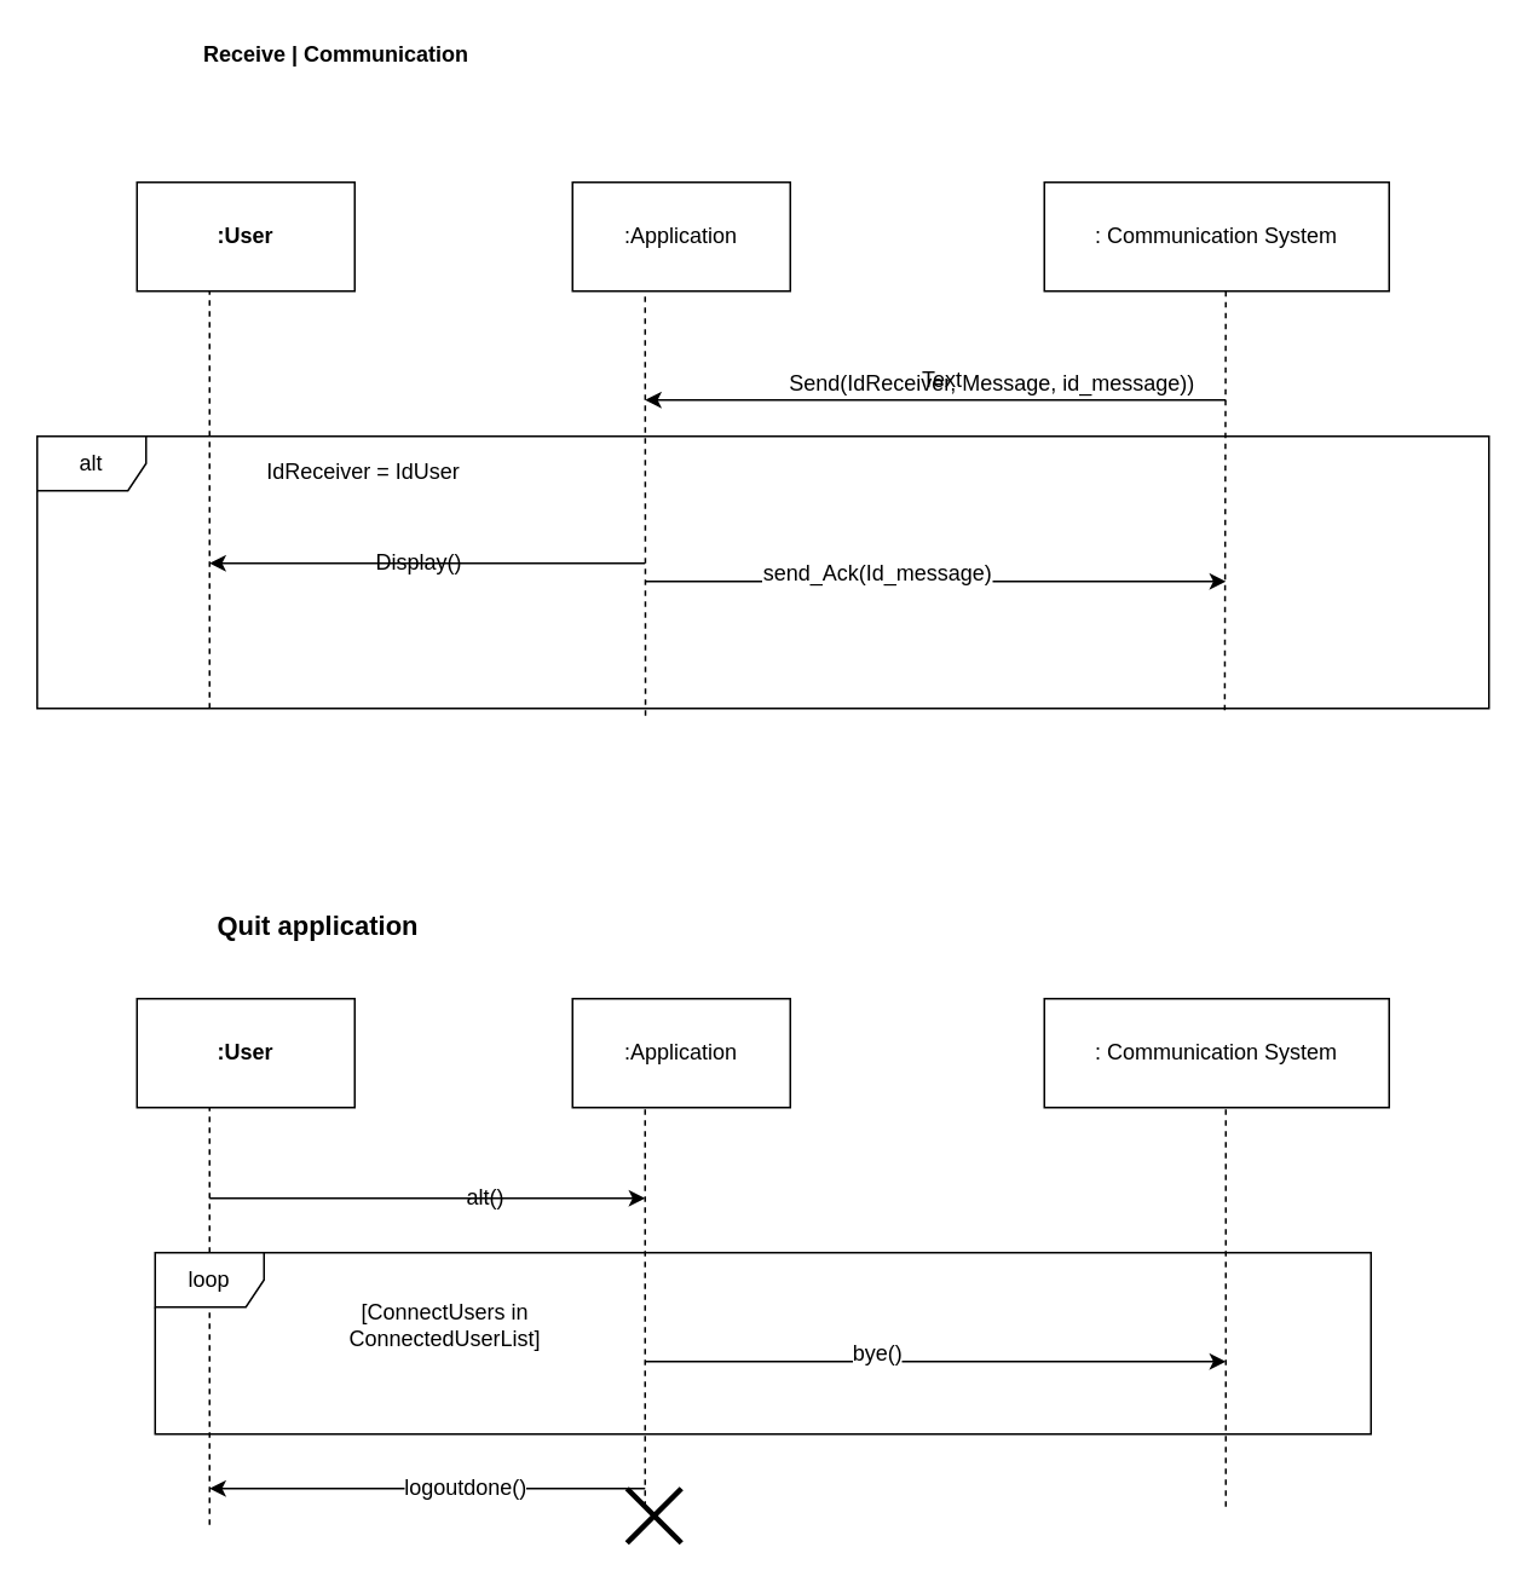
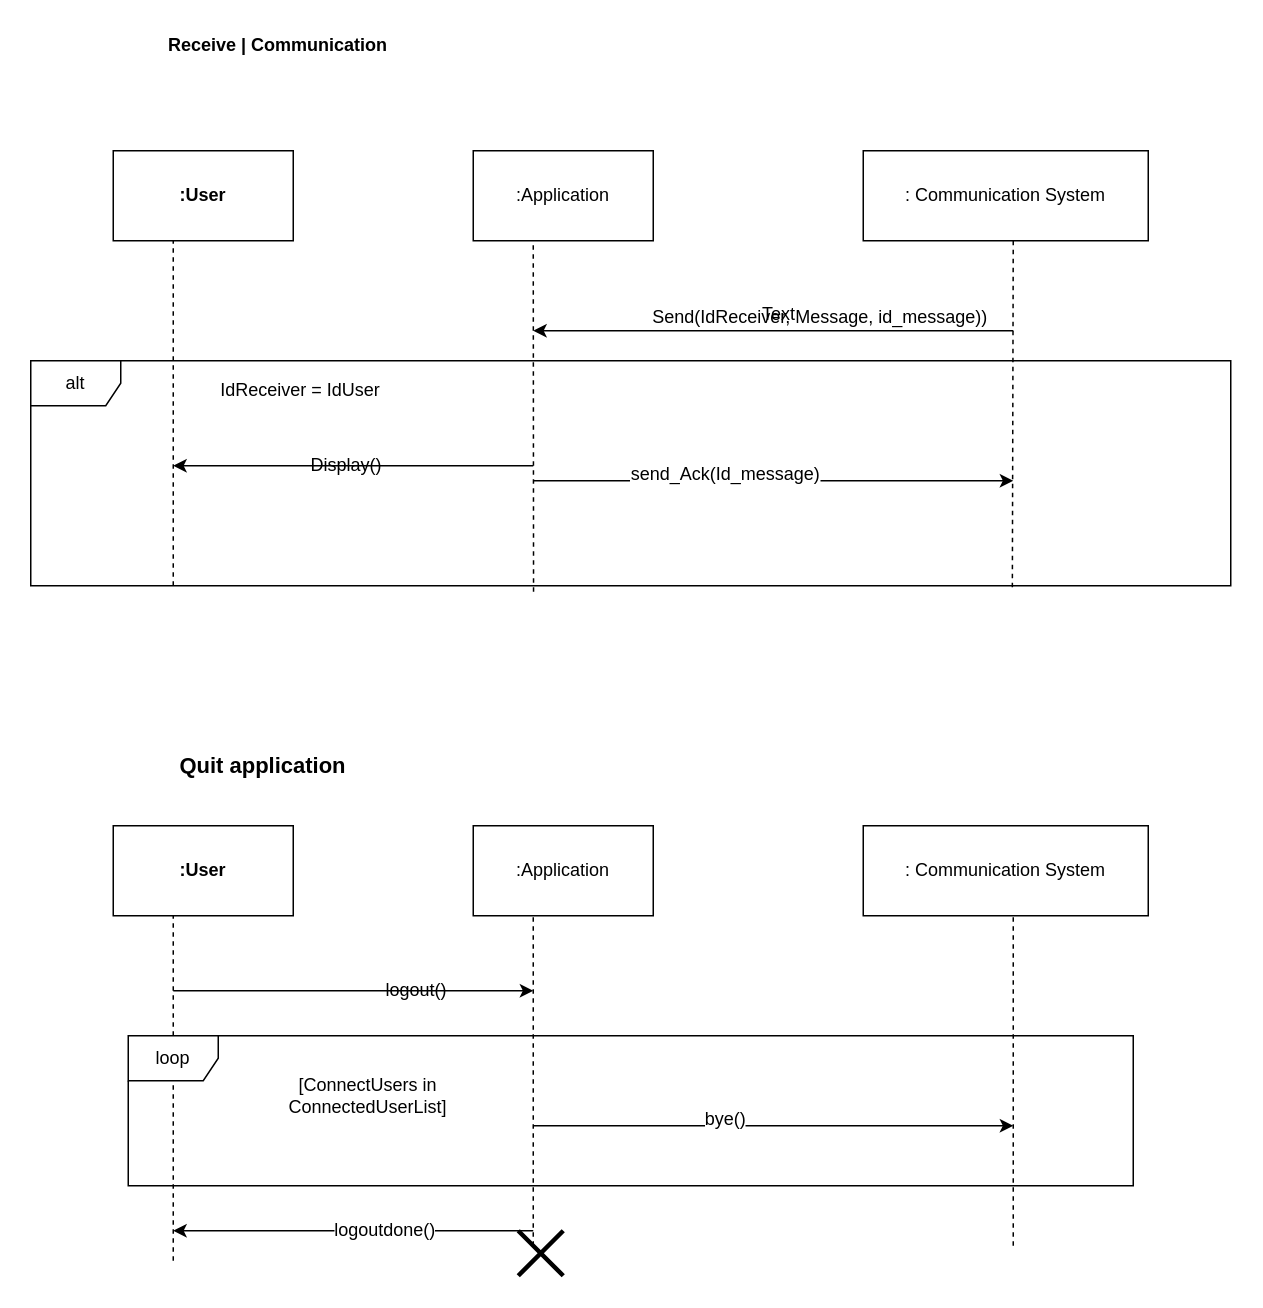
- <mxCell id="24" value="alt()" style="text;html=1;resizable=0;points=[];autosize=1;align=left;verticalAlign=top;spacingTop=-4;" parent="1" vertex="1"><mxGeometry x="255" y="650" width="60" height="20" as="geometry" /></mxCell>
+ <mxCell id="24" value="logout()" style="text;html=1;resizable=0;points=[];autosize=1;align=left;verticalAlign=top;spacingTop=-4;" parent="1" vertex="1"><mxGeometry x="255" y="650" width="60" height="20" as="geometry" /></mxCell>
